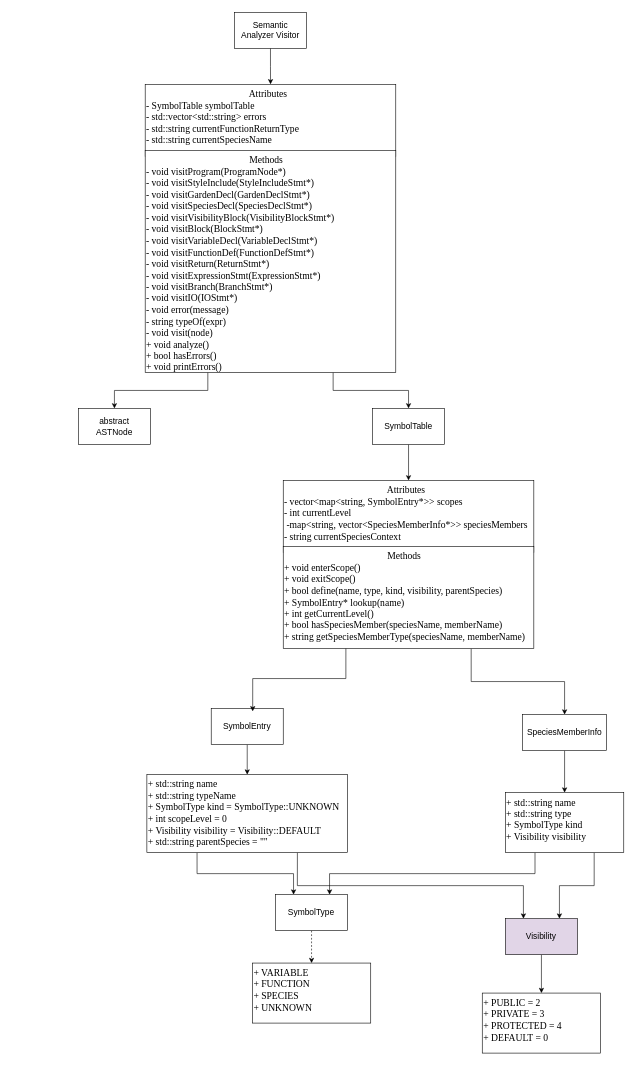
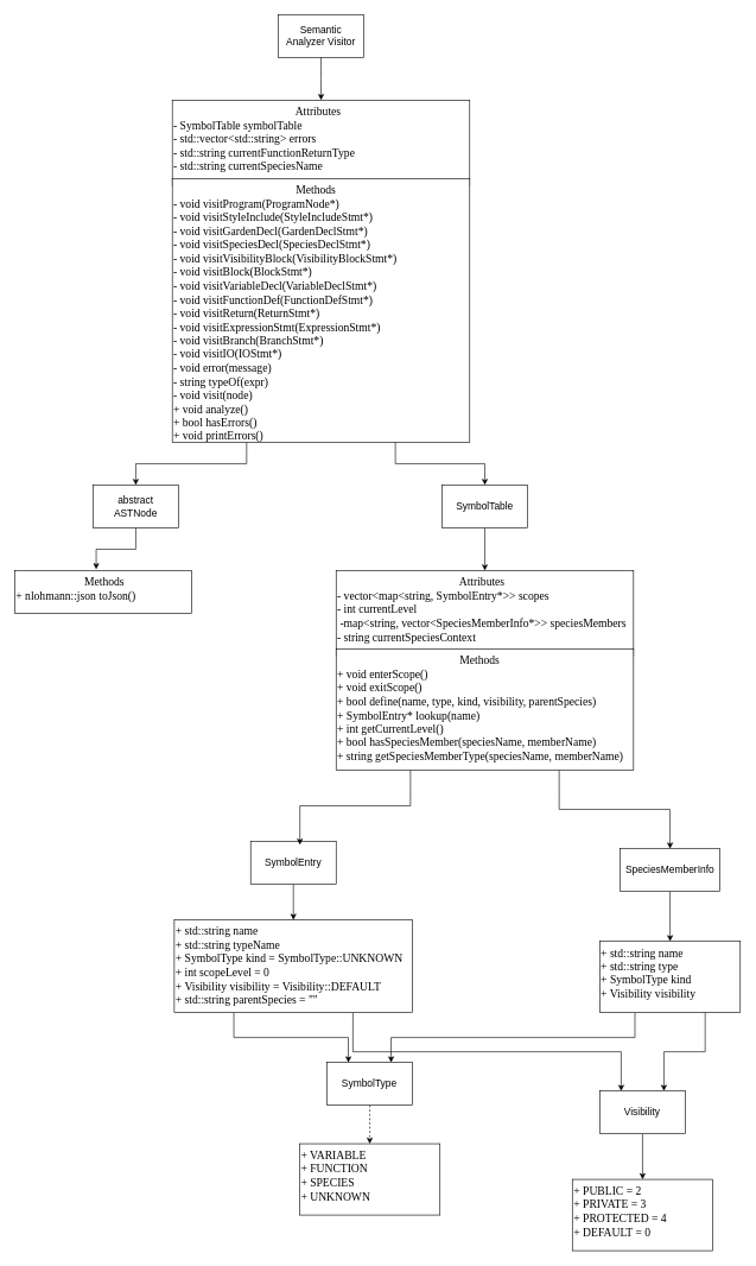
+ <mxCell id="10" style="edgeStyle=orthogonalEdgeStyle;rounded=0;orthogonalLoop=1;jettySize=auto;html=1;exitX=0.5;exitY=1;exitDx=0;exitDy=0;entryX=0.46;entryY=-0.03;entryDx=0;entryDy=0;entryPerimeter=0;" edge="1" parent="1" source="8" target="9"><mxGeometry relative="1" as="geometry" /></mxCell>
+ <mxCell id="9" value="&lt;font&gt;&lt;span style=&quot;white-space: pre;&quot;&gt;&#09;&lt;span style=&quot;white-space: pre;&quot;&gt;&#09;&lt;/span&gt;&lt;span style=&quot;white-space: pre;&quot;&gt;&#09;&lt;/span&gt;&lt;/span&gt;Methods&lt;/font&gt;&lt;div&gt;+ nlohmann::json toJson()&lt;/div&gt;&lt;div&gt;&lt;br&gt;&lt;/div&gt;" style="rounded=0;whiteSpace=wrap;html=1;align=left;verticalAlign=top;fontSize=16;fontFamily=Times New Roman;" vertex="1" parent="1"><mxGeometry x="20" y="800" width="248.75" height="60" as="geometry" /></mxCell>
- <mxCell id="31" value="Visibility" style="rounded=0;whiteSpace=wrap;html=1;spacing=2;fontSize=14;fillColor=#e1d5e7;" vertex="1" parent="1"><mxGeometry x="841.41" y="1530" width="120" height="60" as="geometry" /></mxCell>
+ <mxCell id="31" value="Visibility" style="rounded=0;whiteSpace=wrap;html=1;spacing=2;fontSize=14;" vertex="1" parent="1"><mxGeometry x="841.41" y="1530" width="120" height="60" as="geometry" /></mxCell>
